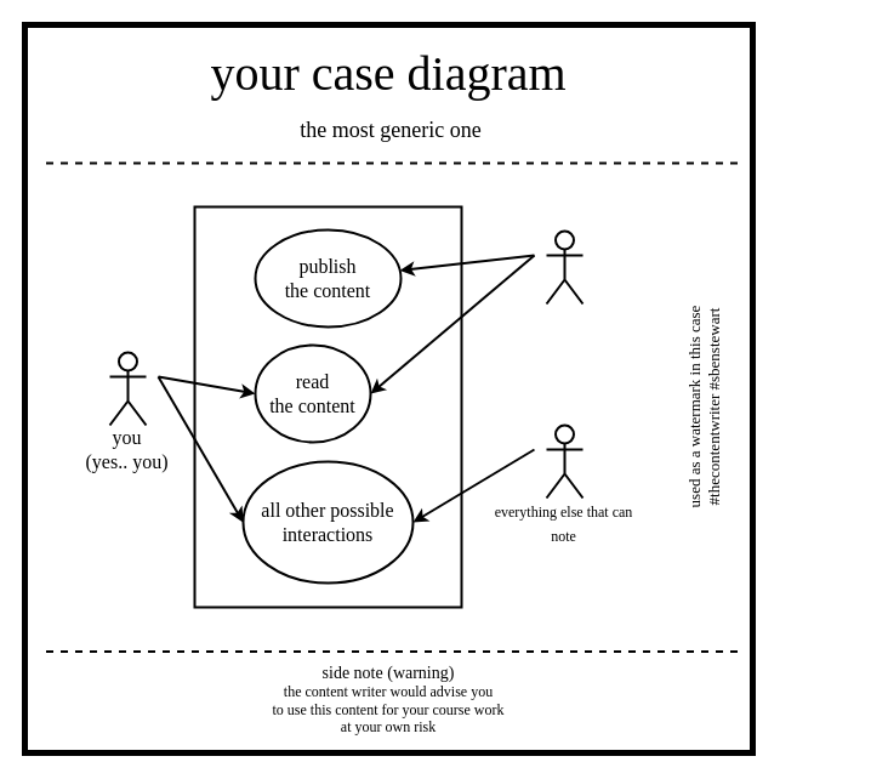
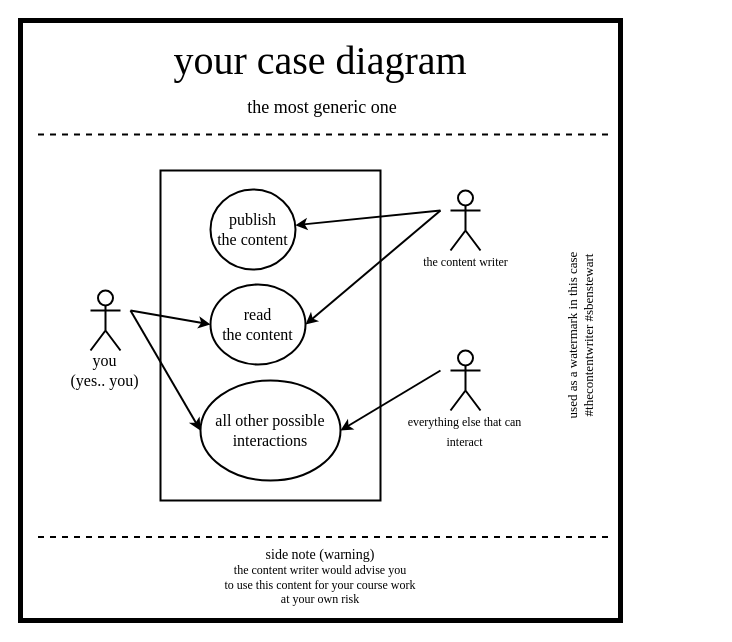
- <mxCell id="18" value="publish&lt;br&gt;the content" style="ellipse;whiteSpace=wrap;html=1;strokeWidth=2;fillColor=none;fontFamily=xkcd;fontSize=16;" vertex="1" parent="1"><mxGeometry x="210" y="189" width="120" height="80" as="geometry" /></mxCell>
+ <mxCell id="18" value="publish&lt;br&gt;the content" style="ellipse;whiteSpace=wrap;html=1;strokeWidth=2;fillColor=none;fontFamily=xkcd;fontSize=16;" vertex="1" parent="1"><mxGeometry x="210" y="189" width="85" height="80" as="geometry" /></mxCell>
+ <mxCell id="15" value="&lt;font style=&quot;font-size: 12px&quot;&gt;the content writer&lt;/font&gt;" style="text;html=1;strokeColor=none;fillColor=none;align=center;verticalAlign=middle;whiteSpace=wrap;rounded=0;fontSize=16;fontFamily=xkcd;" vertex="1" parent="1"><mxGeometry x="402.5" y="250" width="125" height="20" as="geometry" /></mxCell>
- <mxCell id="16" value="&lt;font style=&quot;font-size: 12px&quot;&gt;everything else that can note&lt;/font&gt;" style="text;html=1;strokeColor=none;fillColor=none;align=center;verticalAlign=middle;whiteSpace=wrap;rounded=0;fontSize=16;fontFamily=xkcd;" vertex="1" parent="1"><mxGeometry x="402" y="420" width="125" height="20" as="geometry" /></mxCell>
+ <mxCell id="16" value="&lt;font style=&quot;font-size: 12px&quot;&gt;everything else that can interact&lt;/font&gt;" style="text;html=1;strokeColor=none;fillColor=none;align=center;verticalAlign=middle;whiteSpace=wrap;rounded=0;fontSize=16;fontFamily=xkcd;" vertex="1" parent="1"><mxGeometry x="402" y="420" width="125" height="20" as="geometry" /></mxCell>
